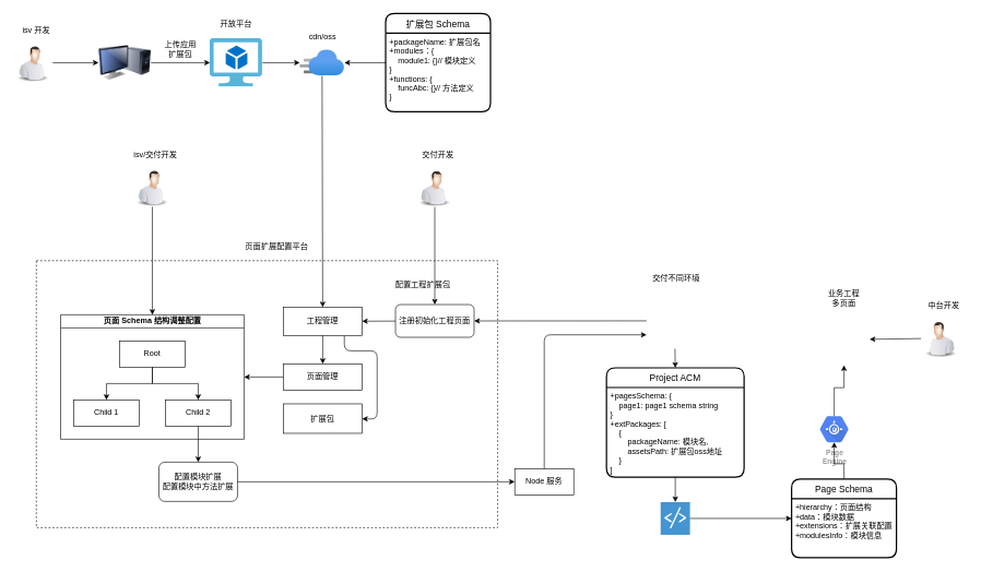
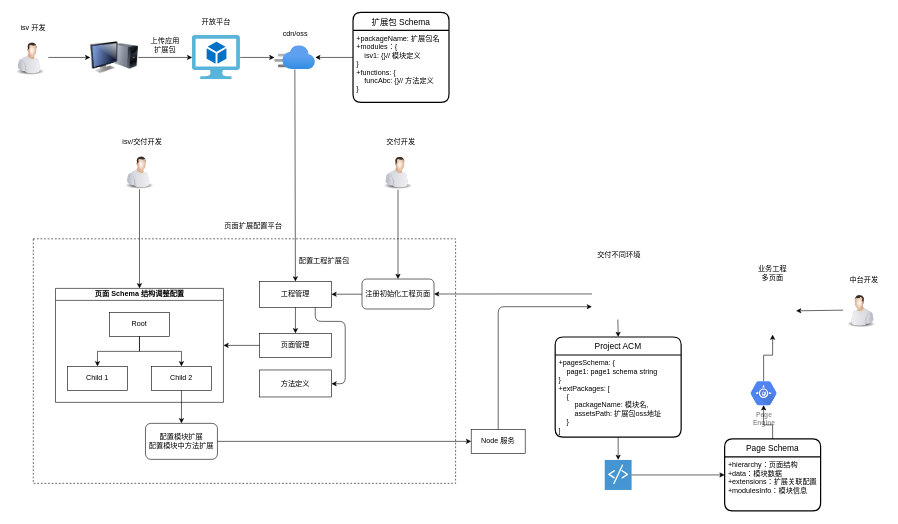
- <mxCell id="24" value="+packageName: 扩展包名&#10;+modules：{&#10;    module1: {}// 模块定义&#10;}&#10;+functions: {&#10;    funcAbc: {}// 方法定义&#10;}" style="align=left;strokeColor=none;fillColor=none;spacingLeft=4;fontSize=12;verticalAlign=top;resizable=0;rotatable=0;part=1;" vertex="1" parent="23"><mxGeometry y="30" width="160" height="120" as="geometry" /></mxCell>
+ <mxCell id="24" value="+packageName: 扩展包名&#10;+modules：{&#10;    isv1: {}// 模块定义&#10;}&#10;+functions: {&#10;    funcAbc: {}// 方法定义&#10;}" style="align=left;strokeColor=none;fillColor=none;spacingLeft=4;fontSize=12;verticalAlign=top;resizable=0;rotatable=0;part=1;" vertex="1" parent="23"><mxGeometry y="30" width="160" height="120" as="geometry" /></mxCell>
- <mxCell id="46" value="配置工程扩展包" style="text;html=1;strokeColor=none;fillColor=none;align=center;verticalAlign=middle;whiteSpace=wrap;rounded=0;labelBackgroundColor=none;" vertex="1" parent="1"><mxGeometry x="600" y="425" width="90" height="20" as="geometry" /></mxCell>
+ <mxCell id="46" value="配置工程扩展包" style="text;html=1;strokeColor=none;fillColor=none;align=center;verticalAlign=middle;whiteSpace=wrap;rounded=0;labelBackgroundColor=none;" vertex="1" parent="1"><mxGeometry x="495" y="425" width="90" height="20" as="geometry" /></mxCell>
- <mxCell id="64" value="扩展包" style="rounded=0;whiteSpace=wrap;html=1;labelBackgroundColor=none;fillColor=none;align=center;verticalAlign=middle;" vertex="1" parent="1"><mxGeometry x="432" y="616" width="120" height="45" as="geometry" /></mxCell>
+ <mxCell id="64" value="方法定义" style="rounded=0;whiteSpace=wrap;html=1;labelBackgroundColor=none;fillColor=none;align=center;verticalAlign=middle;" vertex="1" parent="1"><mxGeometry x="432" y="616" width="120" height="45" as="geometry" /></mxCell>
